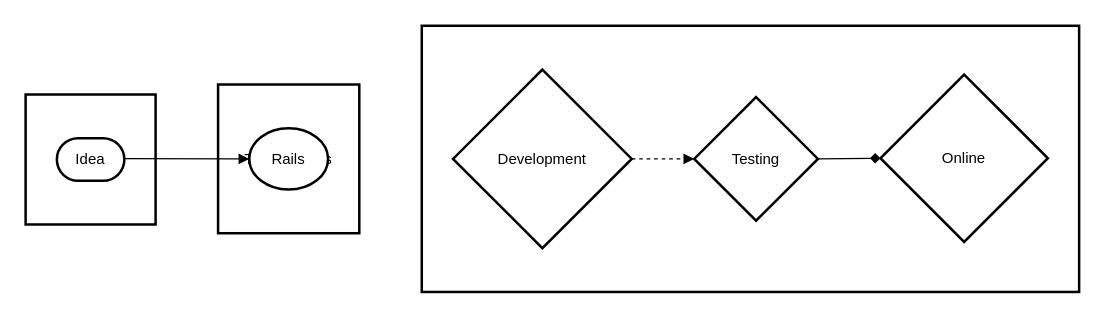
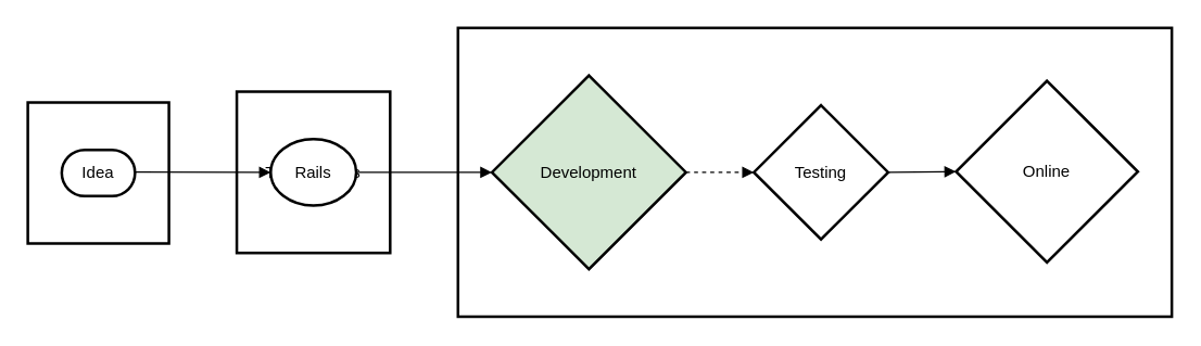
- <mxCell id="13" value="" style="curved=1;startArrow=none;endArrow=diamond;exitX=1;exitY=0.5;entryX=0;entryY=0.5;" edge="1" parent="1" source="8" target="9"><mxGeometry relative="1" as="geometry"><Array as="points" /></mxGeometry></mxCell>
+ <mxCell id="13" value="" style="curved=1;startArrow=none;endArrow=block;exitX=1;exitY=0.5;entryX=0;entryY=0.5;" edge="1" parent="1" source="8" target="9"><mxGeometry relative="1" as="geometry"><Array as="points" /></mxGeometry></mxCell>
+ <mxCell id="11" value="" style="curved=1;startArrow=none;endArrow=block;exitX=1.01;exitY=0.5;entryX=0;entryY=0.5;" edge="1" parent="1" source="6" target="7"><mxGeometry relative="1" as="geometry"><Array as="points" /></mxGeometry></mxCell>
- <mxCell id="7" value="Development" style="rhombus;strokeWidth=2;whiteSpace=wrap;" vertex="1" parent="1"><mxGeometry x="362" y="55" width="143" height="143" as="geometry" /></mxCell>
+ <mxCell id="7" value="Development" style="rhombus;strokeWidth=2;whiteSpace=wrap;fillColor=#d5e8d4;" vertex="1" parent="1"><mxGeometry x="362" y="55" width="143" height="143" as="geometry" /></mxCell>
